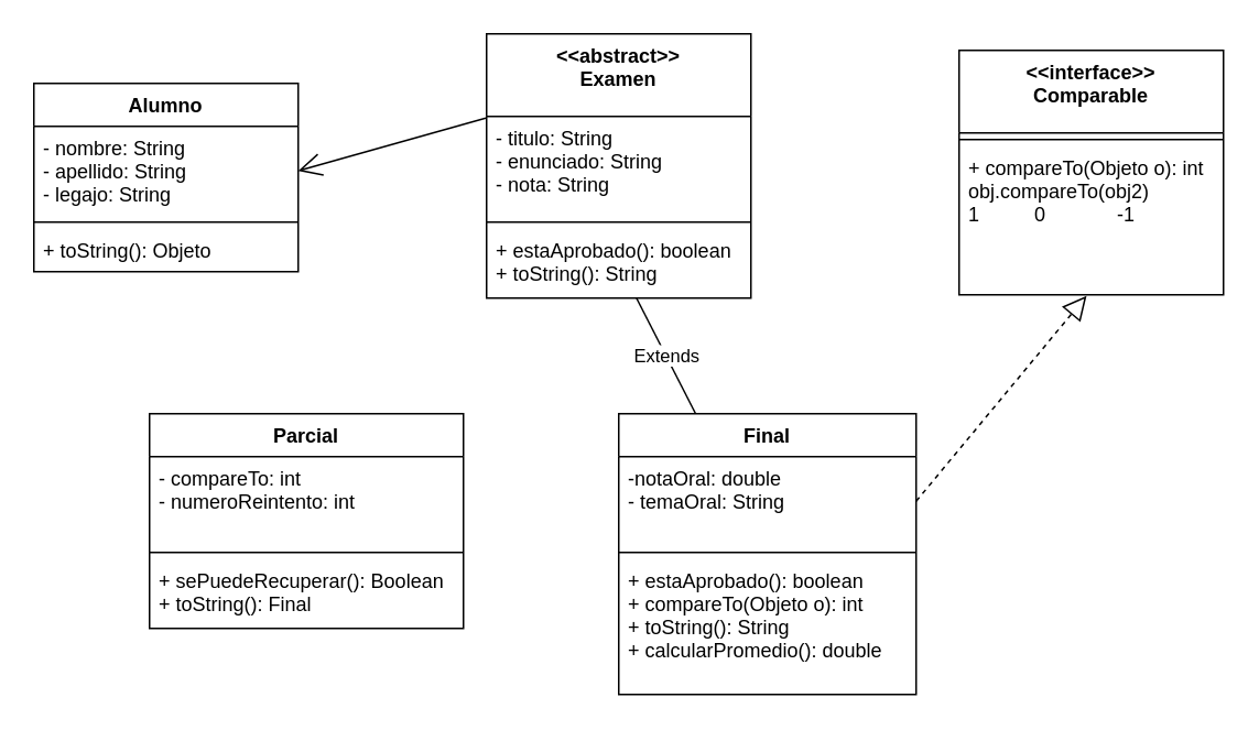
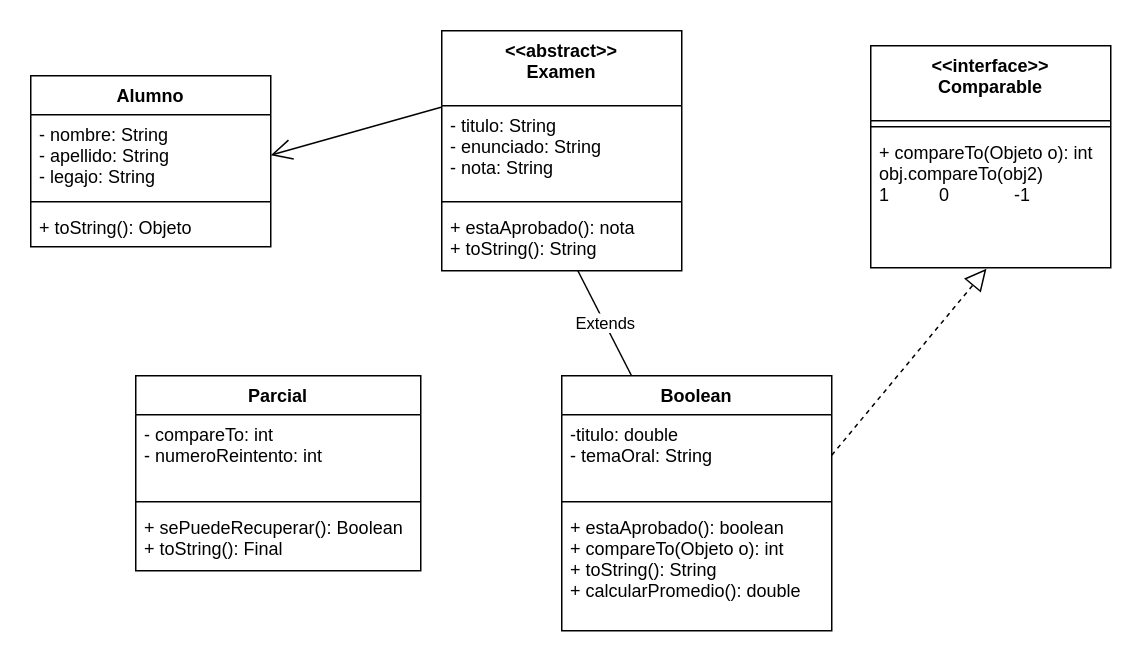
- <mxCell id="9" value="+ estaAprobado(): boolean&#10;+ toString(): String" style="text;strokeColor=none;fillColor=none;align=left;verticalAlign=top;spacingLeft=4;spacingRight=4;overflow=hidden;rotatable=0;points=[[0,0.5],[1,0.5]];portConstraint=eastwest;" parent="6" vertex="1"><mxGeometry y="118" width="160" height="42" as="geometry" /></mxCell>
+ <mxCell id="9" value="+ estaAprobado(): nota&#10;+ toString(): String" style="text;strokeColor=none;fillColor=none;align=left;verticalAlign=top;spacingLeft=4;spacingRight=4;overflow=hidden;rotatable=0;points=[[0,0.5],[1,0.5]];portConstraint=eastwest;" parent="6" vertex="1"><mxGeometry y="118" width="160" height="42" as="geometry" /></mxCell>
- <mxCell id="15" value="Final" style="swimlane;fontStyle=1;align=center;verticalAlign=top;childLayout=stackLayout;horizontal=1;startSize=26;horizontalStack=0;resizeParent=1;resizeParentMax=0;resizeLast=0;collapsible=1;marginBottom=0;" parent="1" vertex="1"><mxGeometry x="374" y="250" width="180" height="170" as="geometry" /></mxCell>
+ <mxCell id="15" value="Boolean" style="swimlane;fontStyle=1;align=center;verticalAlign=top;childLayout=stackLayout;horizontal=1;startSize=26;horizontalStack=0;resizeParent=1;resizeParentMax=0;resizeLast=0;collapsible=1;marginBottom=0;" parent="1" vertex="1"><mxGeometry x="374" y="250" width="180" height="170" as="geometry" /></mxCell>
- <mxCell id="16" value="-notaOral: double&#10;- temaOral: String" style="text;strokeColor=none;fillColor=none;align=left;verticalAlign=top;spacingLeft=4;spacingRight=4;overflow=hidden;rotatable=0;points=[[0,0.5],[1,0.5]];portConstraint=eastwest;" parent="15" vertex="1"><mxGeometry y="26" width="180" height="54" as="geometry" /></mxCell>
+ <mxCell id="16" value="-titulo: double&#10;- temaOral: String" style="text;strokeColor=none;fillColor=none;align=left;verticalAlign=top;spacingLeft=4;spacingRight=4;overflow=hidden;rotatable=0;points=[[0,0.5],[1,0.5]];portConstraint=eastwest;" parent="15" vertex="1"><mxGeometry y="26" width="180" height="54" as="geometry" /></mxCell>
